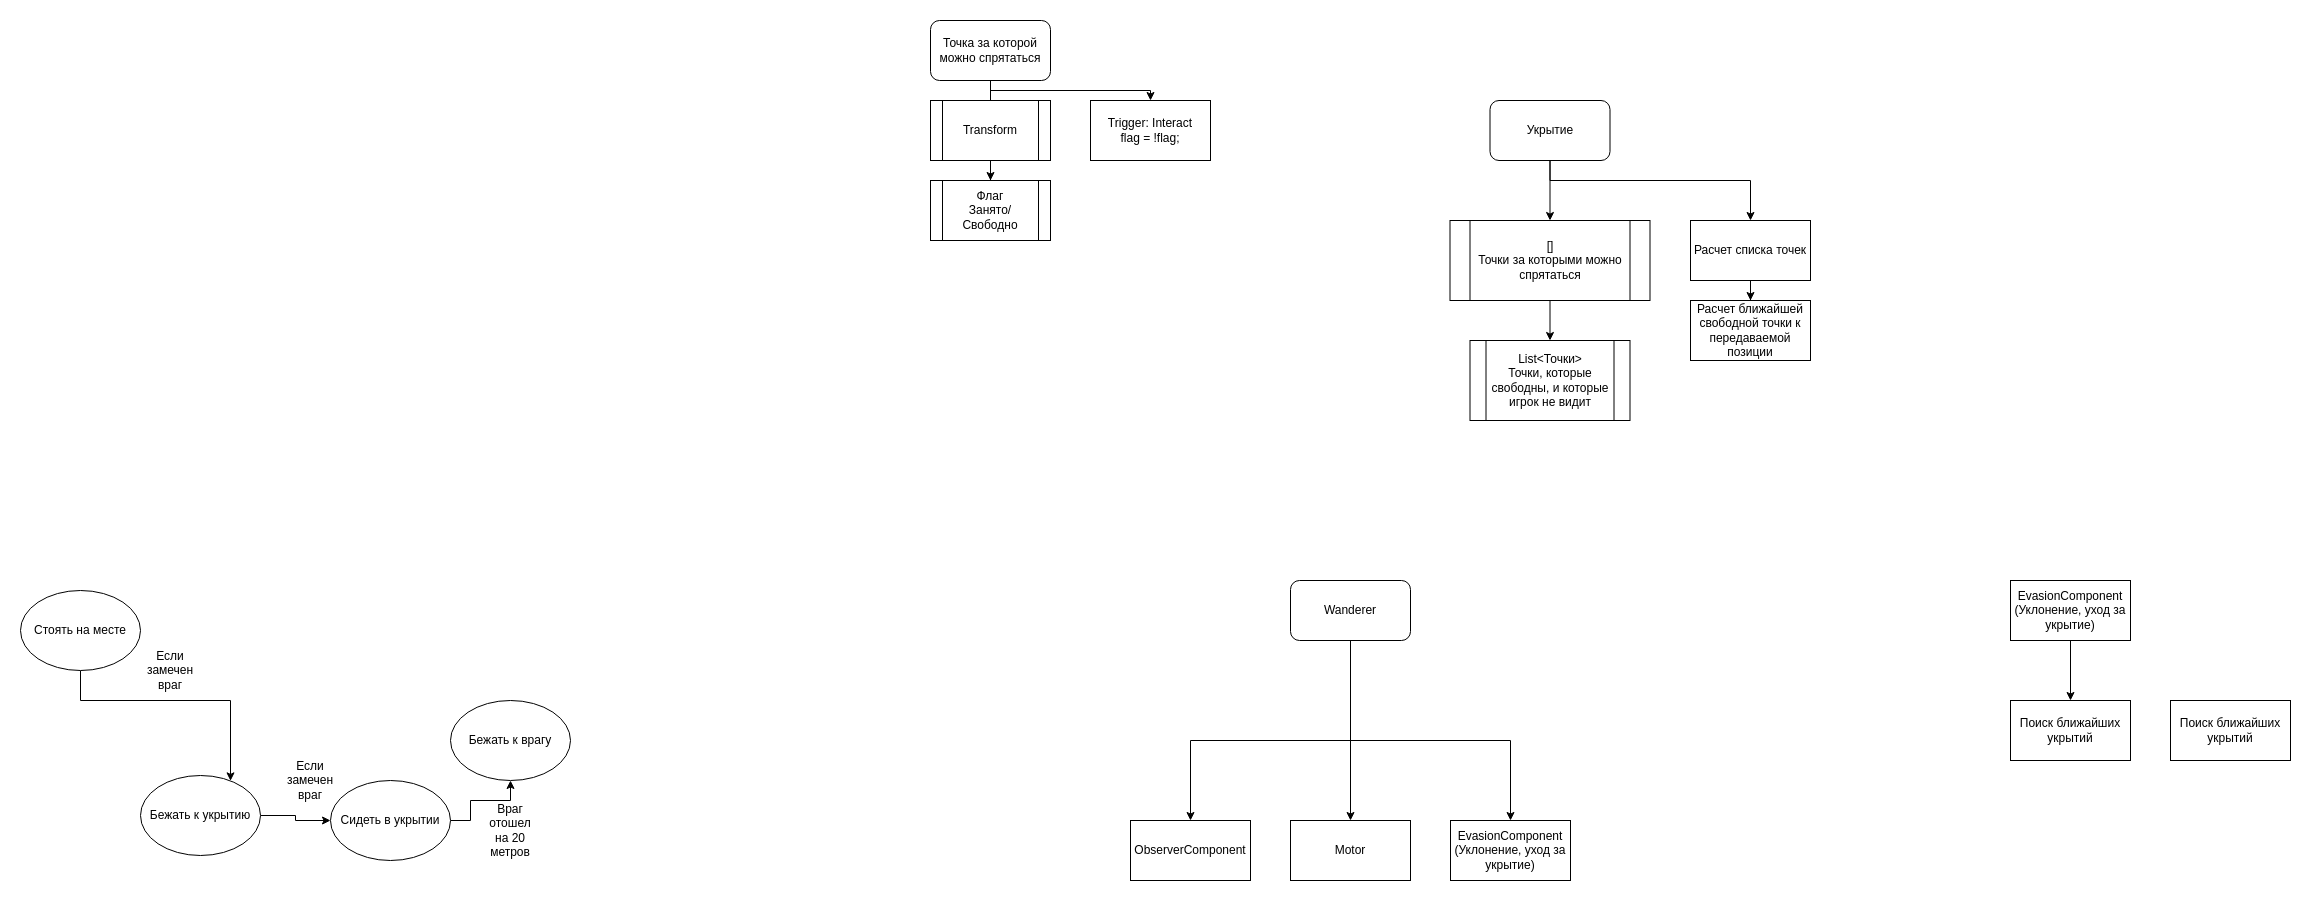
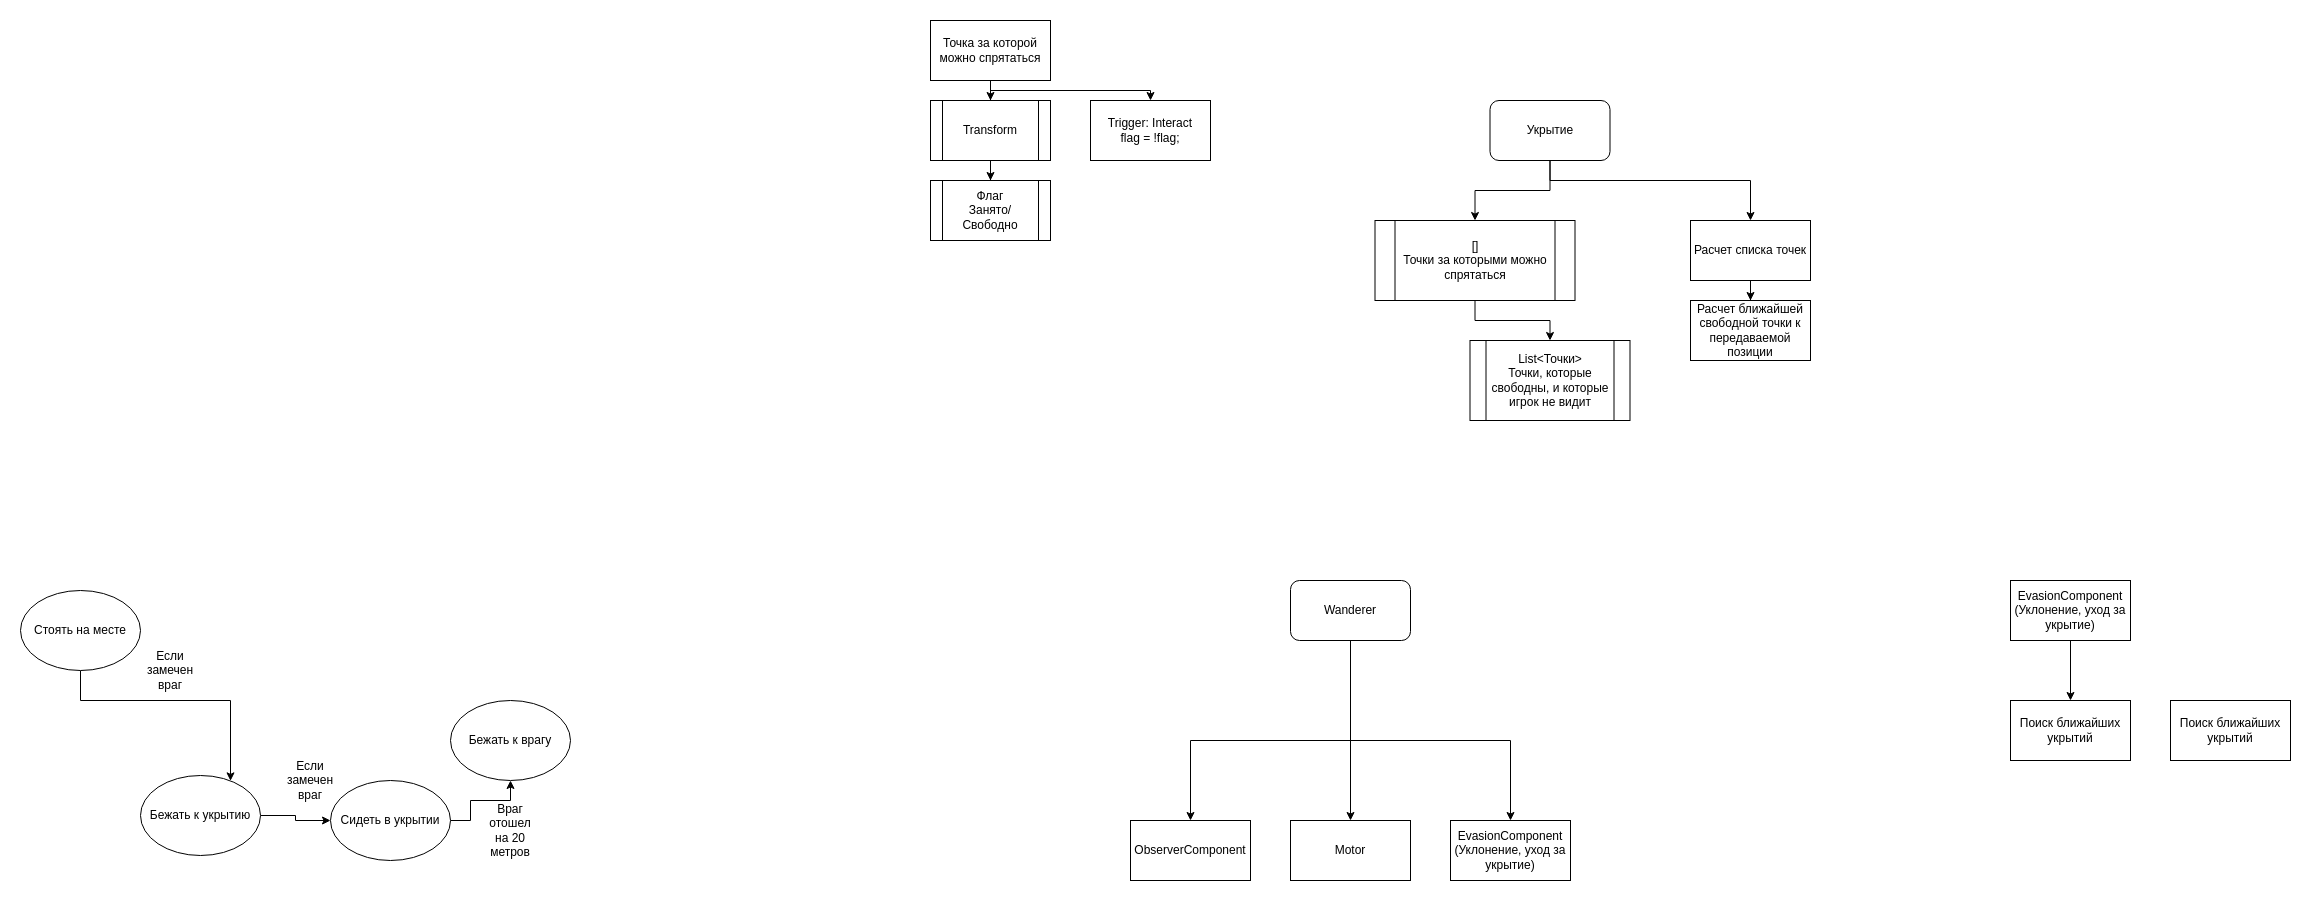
- <mxCell id="18" value="Точка за которой можно спрятаться" style="rounded=1;whiteSpace=wrap;html=1;" vertex="1" parent="1"><mxGeometry x="930" y="20" width="120" height="60" as="geometry" /></mxCell>
+ <mxCell id="18" value="Точка за которой можно спрятаться" style="whiteSpace=wrap;html=1;rounded=0;" vertex="1" parent="1"><mxGeometry x="930" y="20" width="120" height="60" as="geometry" /></mxCell>
- <mxCell id="16" style="edgeStyle=orthogonalEdgeStyle;rounded=0;orthogonalLoop=1;jettySize=auto;html=1;entryX=0.5;entryY=0;entryDx=0;entryDy=0;endArrow=none;" edge="1" parent="1" source="18" target="20"><mxGeometry relative="1" as="geometry" /></mxCell>
+ <mxCell id="16" style="edgeStyle=orthogonalEdgeStyle;rounded=0;orthogonalLoop=1;jettySize=auto;html=1;entryX=0.5;entryY=0;entryDx=0;entryDy=0;" edge="1" parent="1" source="18" target="20"><mxGeometry relative="1" as="geometry" /></mxCell>
- <mxCell id="15" value="[]&lt;br&gt;Точки за которыми можно спрятаться" style="shape=process;whiteSpace=wrap;html=1;backgroundOutline=1;" vertex="1" parent="1"><mxGeometry x="1449.5" y="220" width="200" height="80" as="geometry" /></mxCell>
+ <mxCell id="15" value="[]&lt;br&gt;Точки за которыми можно спрятаться" style="shape=process;whiteSpace=wrap;html=1;backgroundOutline=1;" vertex="1" parent="1"><mxGeometry x="1374.5" y="220" width="200" height="80" as="geometry" /></mxCell>
